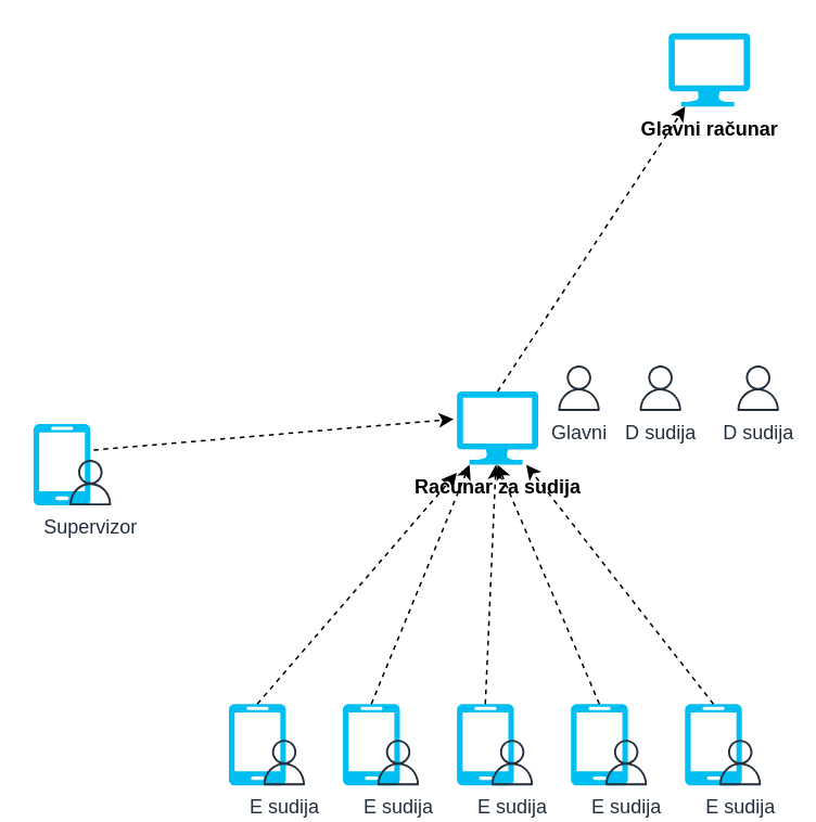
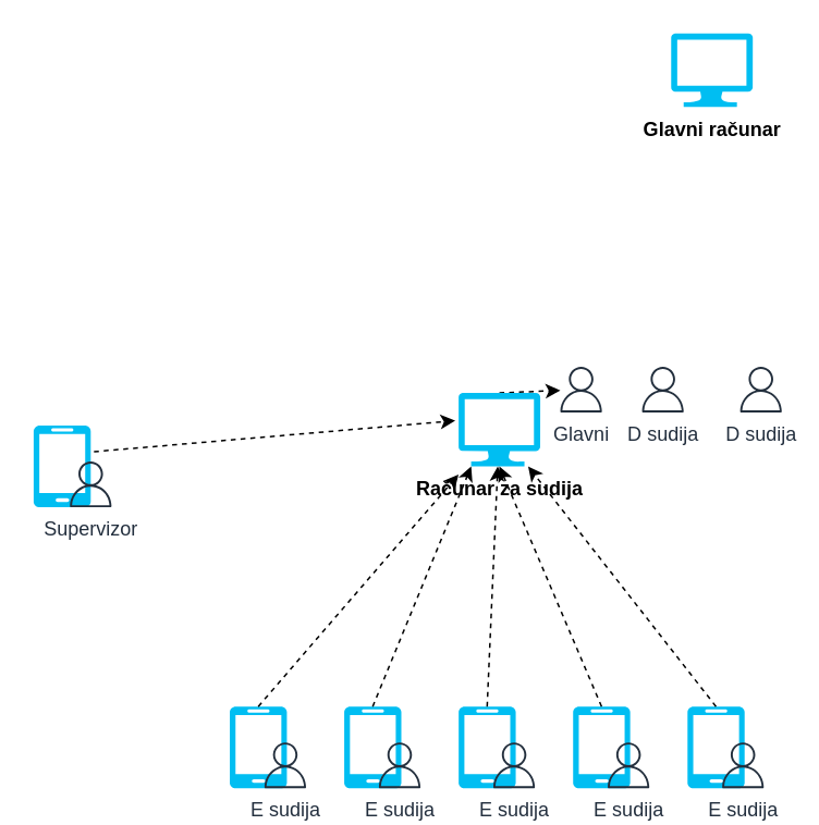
- <mxCell id="3" style="edgeStyle=none;rounded=0;orthogonalLoop=1;jettySize=auto;html=1;exitX=0.5;exitY=0;exitDx=0;exitDy=0;exitPerimeter=0;dashed=1;" edge="1" parent="1" source="4" target="2"><mxGeometry relative="1" as="geometry" /></mxCell>
+ <mxCell id="3" style="edgeStyle=none;rounded=0;orthogonalLoop=1;jettySize=auto;html=1;exitX=0.5;exitY=0;exitDx=0;exitDy=0;exitPerimeter=0;dashed=1;" edge="1" parent="1" source="4" target="6"><mxGeometry relative="1" as="geometry" /></mxCell>
